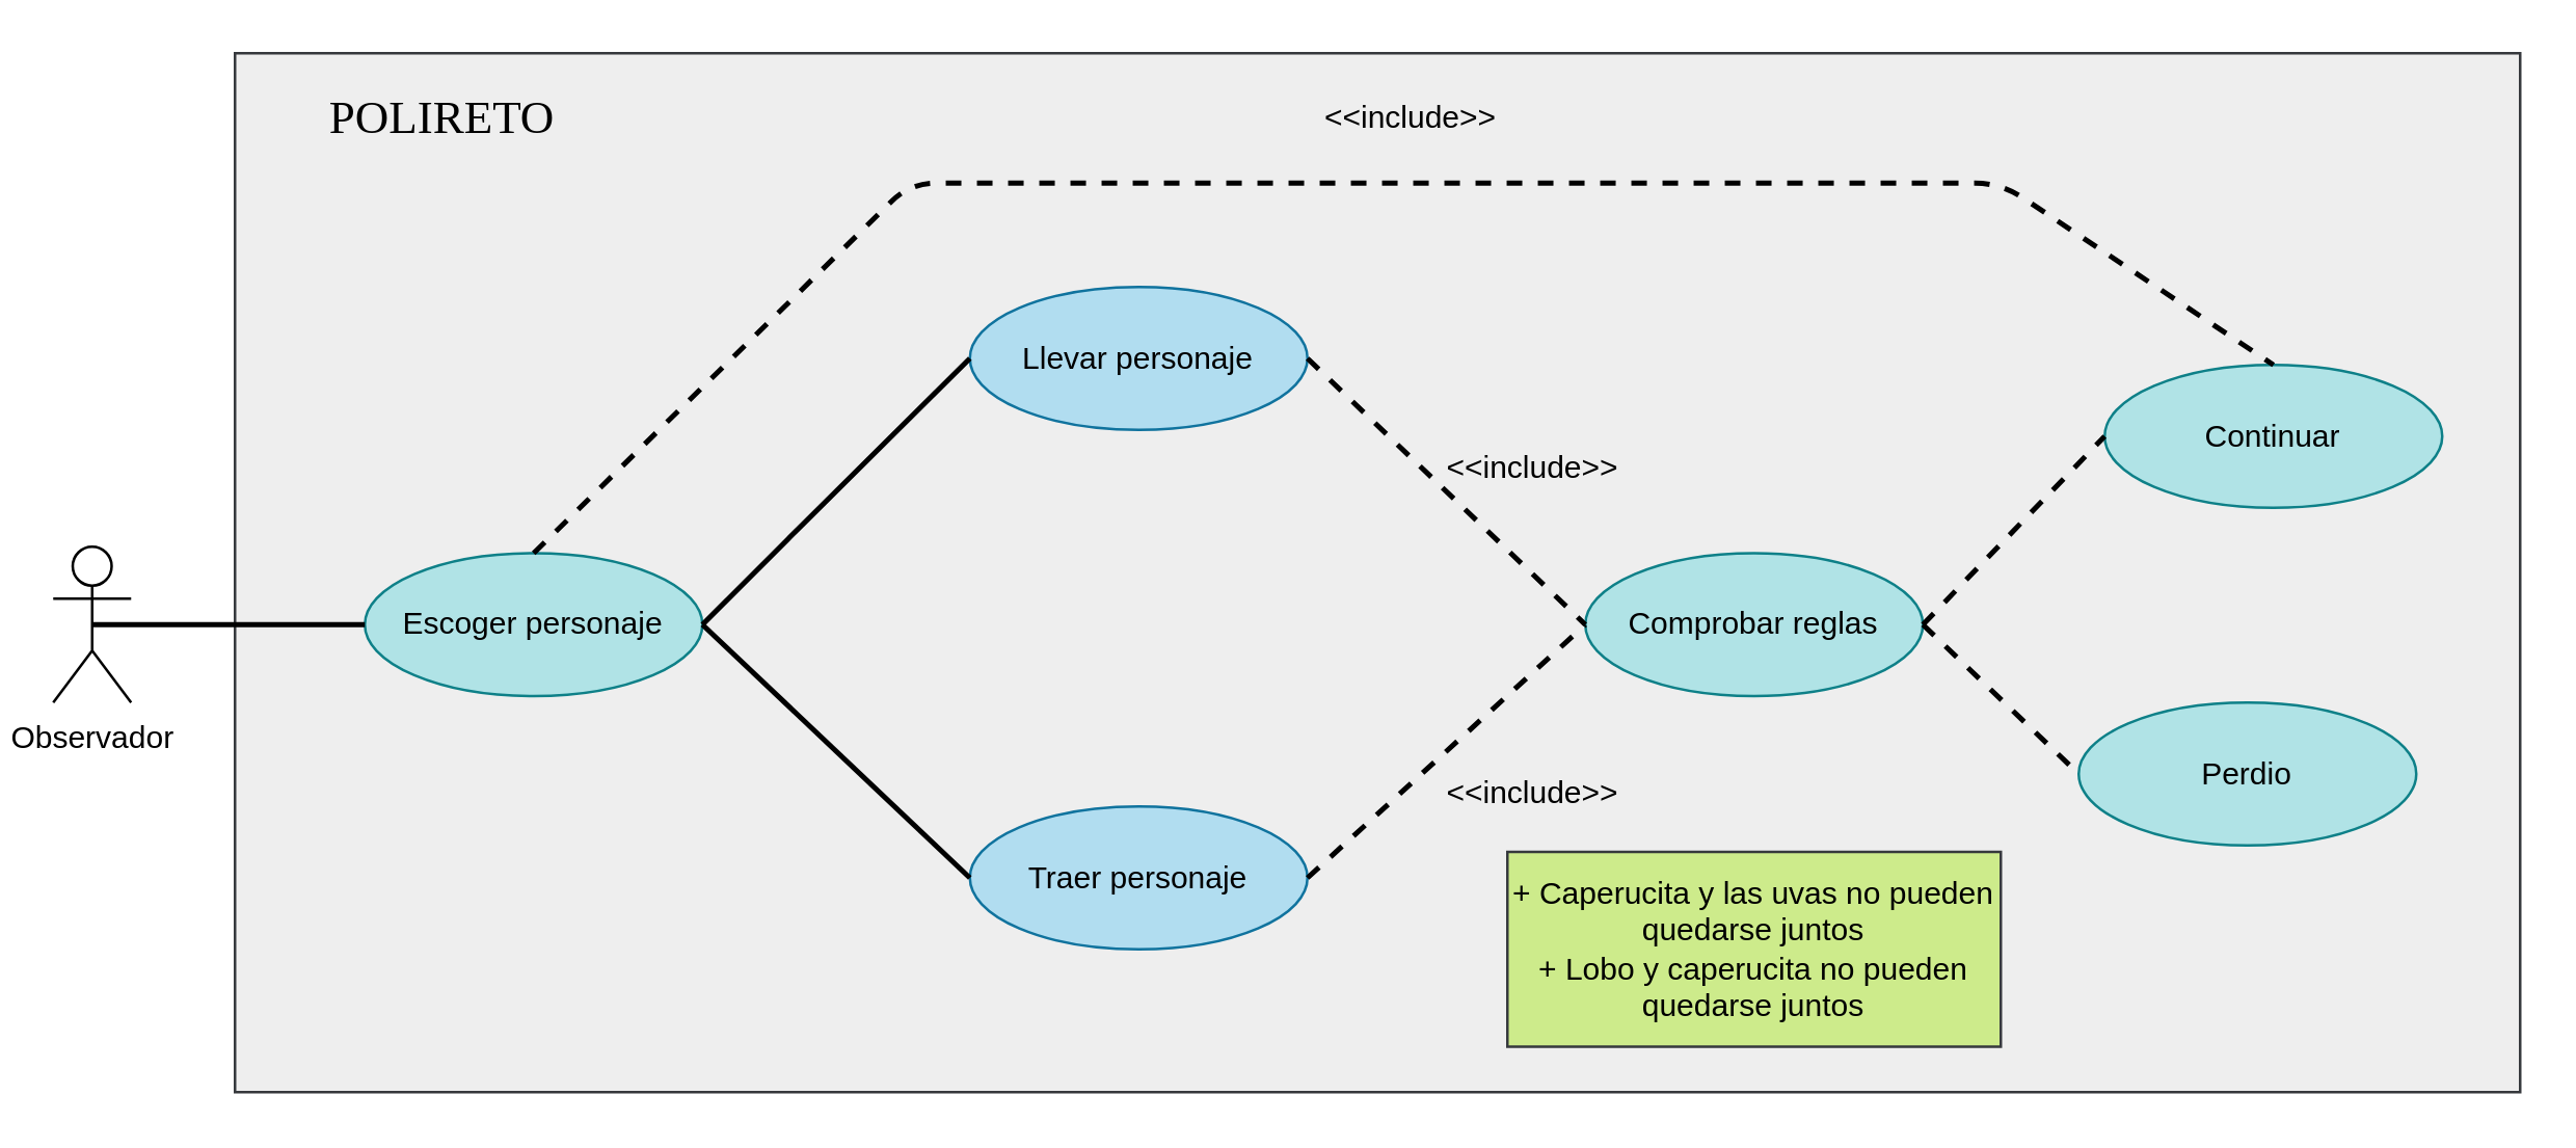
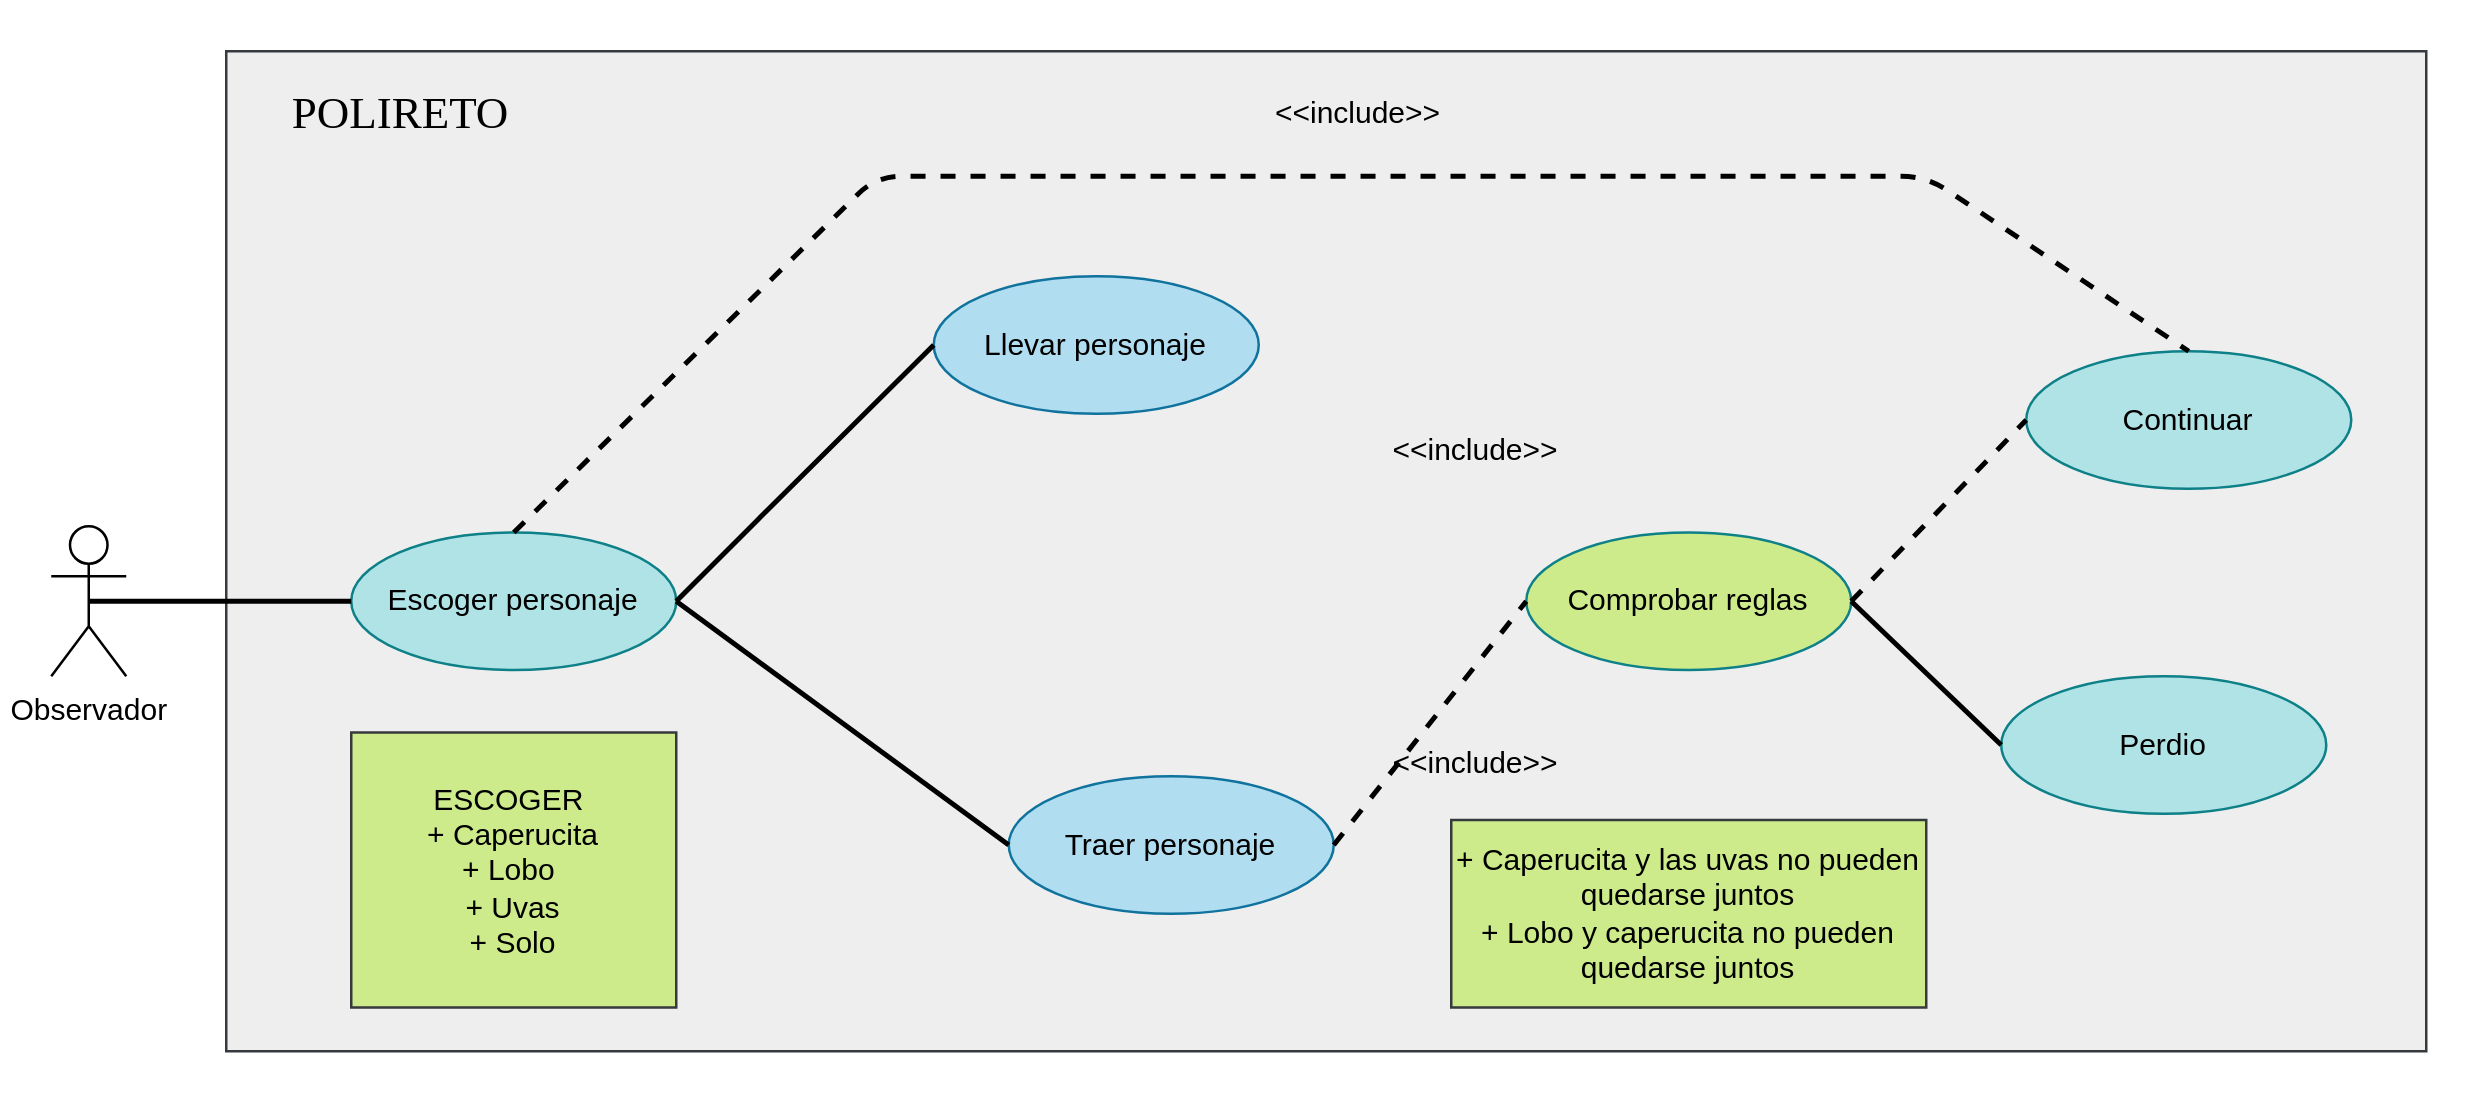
- <mxCell id="16" value="POLIRETO" style="text;html=1;strokeColor=none;fillColor=none;align=center;verticalAlign=middle;whiteSpace=wrap;rounded=0;fontSize=18;fontColor=#000000;fontFamily=Lucida Console;" parent="1" vertex="1"><mxGeometry x="120" y="30" width="100" height="30" as="geometry" /></mxCell>
+ <mxCell id="16" value="POLIRETO" style="text;html=1;strokeColor=none;fillColor=none;align=center;verticalAlign=middle;whiteSpace=wrap;rounded=0;fontSize=18;fontColor=#000000;fontFamily=Lucida Console;" parent="1" vertex="1"><mxGeometry x="110" y="30" width="100" height="30" as="geometry" /></mxCell>
- <mxCell id="11" value="" style="endArrow=none;dashed=1;html=1;entryX=0;entryY=0.5;entryDx=0;entryDy=0;exitX=1;exitY=0.5;exitDx=0;exitDy=0;strokeColor=#000000;strokeWidth=2;" parent="1" source="5" target="10" edge="1"><mxGeometry width="50" height="50" relative="1" as="geometry"><mxPoint x="480" y="160" as="sourcePoint" /><mxPoint x="530" y="110" as="targetPoint" /></mxGeometry></mxCell>
- <mxCell id="10" value="&lt;font color=&quot;#000000&quot;&gt;Comprobar reglas&lt;/font&gt;" style="ellipse;whiteSpace=wrap;html=1;strokeColor=#0e8088;fillColor=#b0e3e6;" parent="1" vertex="1"><mxGeometry x="610" y="212.5" width="130" height="55" as="geometry" /></mxCell>
+ <mxCell id="10" value="&lt;font color=&quot;#000000&quot;&gt;Comprobar reglas&lt;/font&gt;" style="ellipse;whiteSpace=wrap;html=1;strokeColor=#0e8088;fillColor=#cdeb8b;" parent="1" vertex="1"><mxGeometry x="610" y="212.5" width="130" height="55" as="geometry" /></mxCell>
- <mxCell id="20" value="" style="endArrow=none;html=1;entryX=0;entryY=0.5;entryDx=0;entryDy=0;exitX=1;exitY=0.5;exitDx=0;exitDy=0;strokeColor=#000000;strokeWidth=2;dashed=1;" parent="1" source="10" target="18" edge="1"><mxGeometry width="50" height="50" relative="1" as="geometry"><mxPoint x="710" y="270" as="sourcePoint" /><mxPoint x="760" y="220" as="targetPoint" /></mxGeometry></mxCell>
+ <mxCell id="20" value="" style="endArrow=none;html=1;entryX=0;entryY=0.5;entryDx=0;entryDy=0;exitX=1;exitY=0.5;exitDx=0;exitDy=0;strokeColor=#000000;strokeWidth=2;" parent="1" source="10" target="18" edge="1"><mxGeometry width="50" height="50" relative="1" as="geometry"><mxPoint x="710" y="270" as="sourcePoint" /><mxPoint x="760" y="220" as="targetPoint" /></mxGeometry></mxCell>
- <mxCell id="6" value="&lt;font color=&quot;#000000&quot;&gt;Traer personaje&lt;/font&gt;" style="ellipse;whiteSpace=wrap;html=1;strokeColor=#10739e;fillColor=#b1ddf0;" parent="1" vertex="1"><mxGeometry x="373" y="310" width="130" height="55" as="geometry" /></mxCell>
+ <mxCell id="6" value="&lt;font color=&quot;#000000&quot;&gt;Traer personaje&lt;/font&gt;" style="ellipse;whiteSpace=wrap;html=1;strokeColor=#10739e;fillColor=#b1ddf0;" parent="1" vertex="1"><mxGeometry x="403" y="310" width="130" height="55" as="geometry" /></mxCell>
+ <mxCell id="7" value="&lt;font color=&quot;#000000&quot;&gt;ESCOGER&amp;nbsp;&lt;br&gt;+ Caperucita&lt;br&gt;+ Lobo&amp;nbsp;&lt;br&gt;+ Uvas&lt;br&gt;+ Solo&lt;/font&gt;" style="shape=card;whiteSpace=wrap;html=1;strokeColor=#36393d;size=0;fillColor=#cdeb8b;" parent="1" vertex="1"><mxGeometry x="140" y="292.5" width="130" height="110" as="geometry" /></mxCell>
